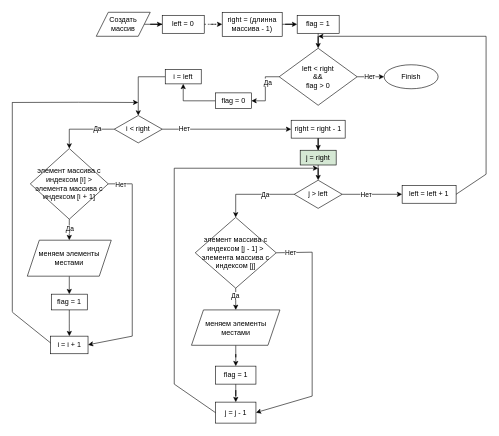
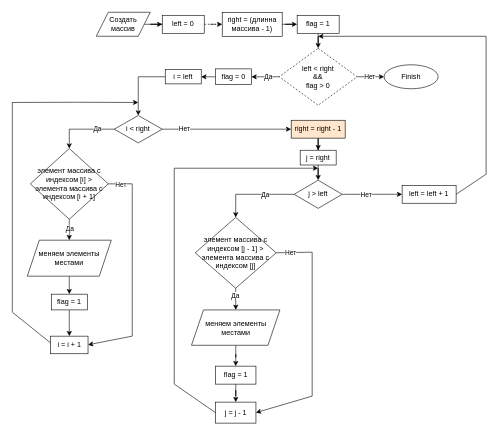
- <mxCell id="12" value="left &amp;lt; right&lt;br&gt;&amp;amp;&amp;amp;&lt;br&gt;flag &amp;gt; 0" style="rhombus;whiteSpace=wrap;html=1;" vertex="1" parent="1"><mxGeometry x="465" y="80" width="130" height="95" as="geometry" /></mxCell>
+ <mxCell id="12" value="left &amp;lt; right&lt;br&gt;&amp;amp;&amp;amp;&lt;br&gt;flag &amp;gt; 0" style="rhombus;whiteSpace=wrap;html=1;dashed=1;" vertex="1" parent="1"><mxGeometry x="465" y="80" width="130" height="95" as="geometry" /></mxCell>
- <mxCell id="14" value="flag = 0" style="whiteSpace=wrap;html=1;" vertex="1" parent="1"><mxGeometry x="358.75" y="154.38" width="60" height="26.25" as="geometry" /></mxCell>
+ <mxCell id="14" value="flag = 0" style="whiteSpace=wrap;html=1;" vertex="1" parent="1"><mxGeometry x="358.75" y="114.38" width="60" height="26.25" as="geometry" /></mxCell>
- <mxCell id="36" value="right = right - 1" style="rounded=0;whiteSpace=wrap;html=1;" vertex="1" parent="1"><mxGeometry x="485" y="200" width="90" height="29.81" as="geometry" /></mxCell>
+ <mxCell id="36" value="right = right - 1" style="rounded=0;whiteSpace=wrap;html=1;fillColor=#ffe6cc;" vertex="1" parent="1"><mxGeometry x="485" y="200" width="90" height="29.81" as="geometry" /></mxCell>
- <mxCell id="40" value="j = right" style="whiteSpace=wrap;html=1;rounded=0;fillColor=#d5e8d4;" vertex="1" parent="1"><mxGeometry x="500" y="250" width="60" height="24.63" as="geometry" /></mxCell>
+ <mxCell id="40" value="j = right" style="whiteSpace=wrap;html=1;rounded=0;" vertex="1" parent="1"><mxGeometry x="500" y="250" width="60" height="24.63" as="geometry" /></mxCell>
